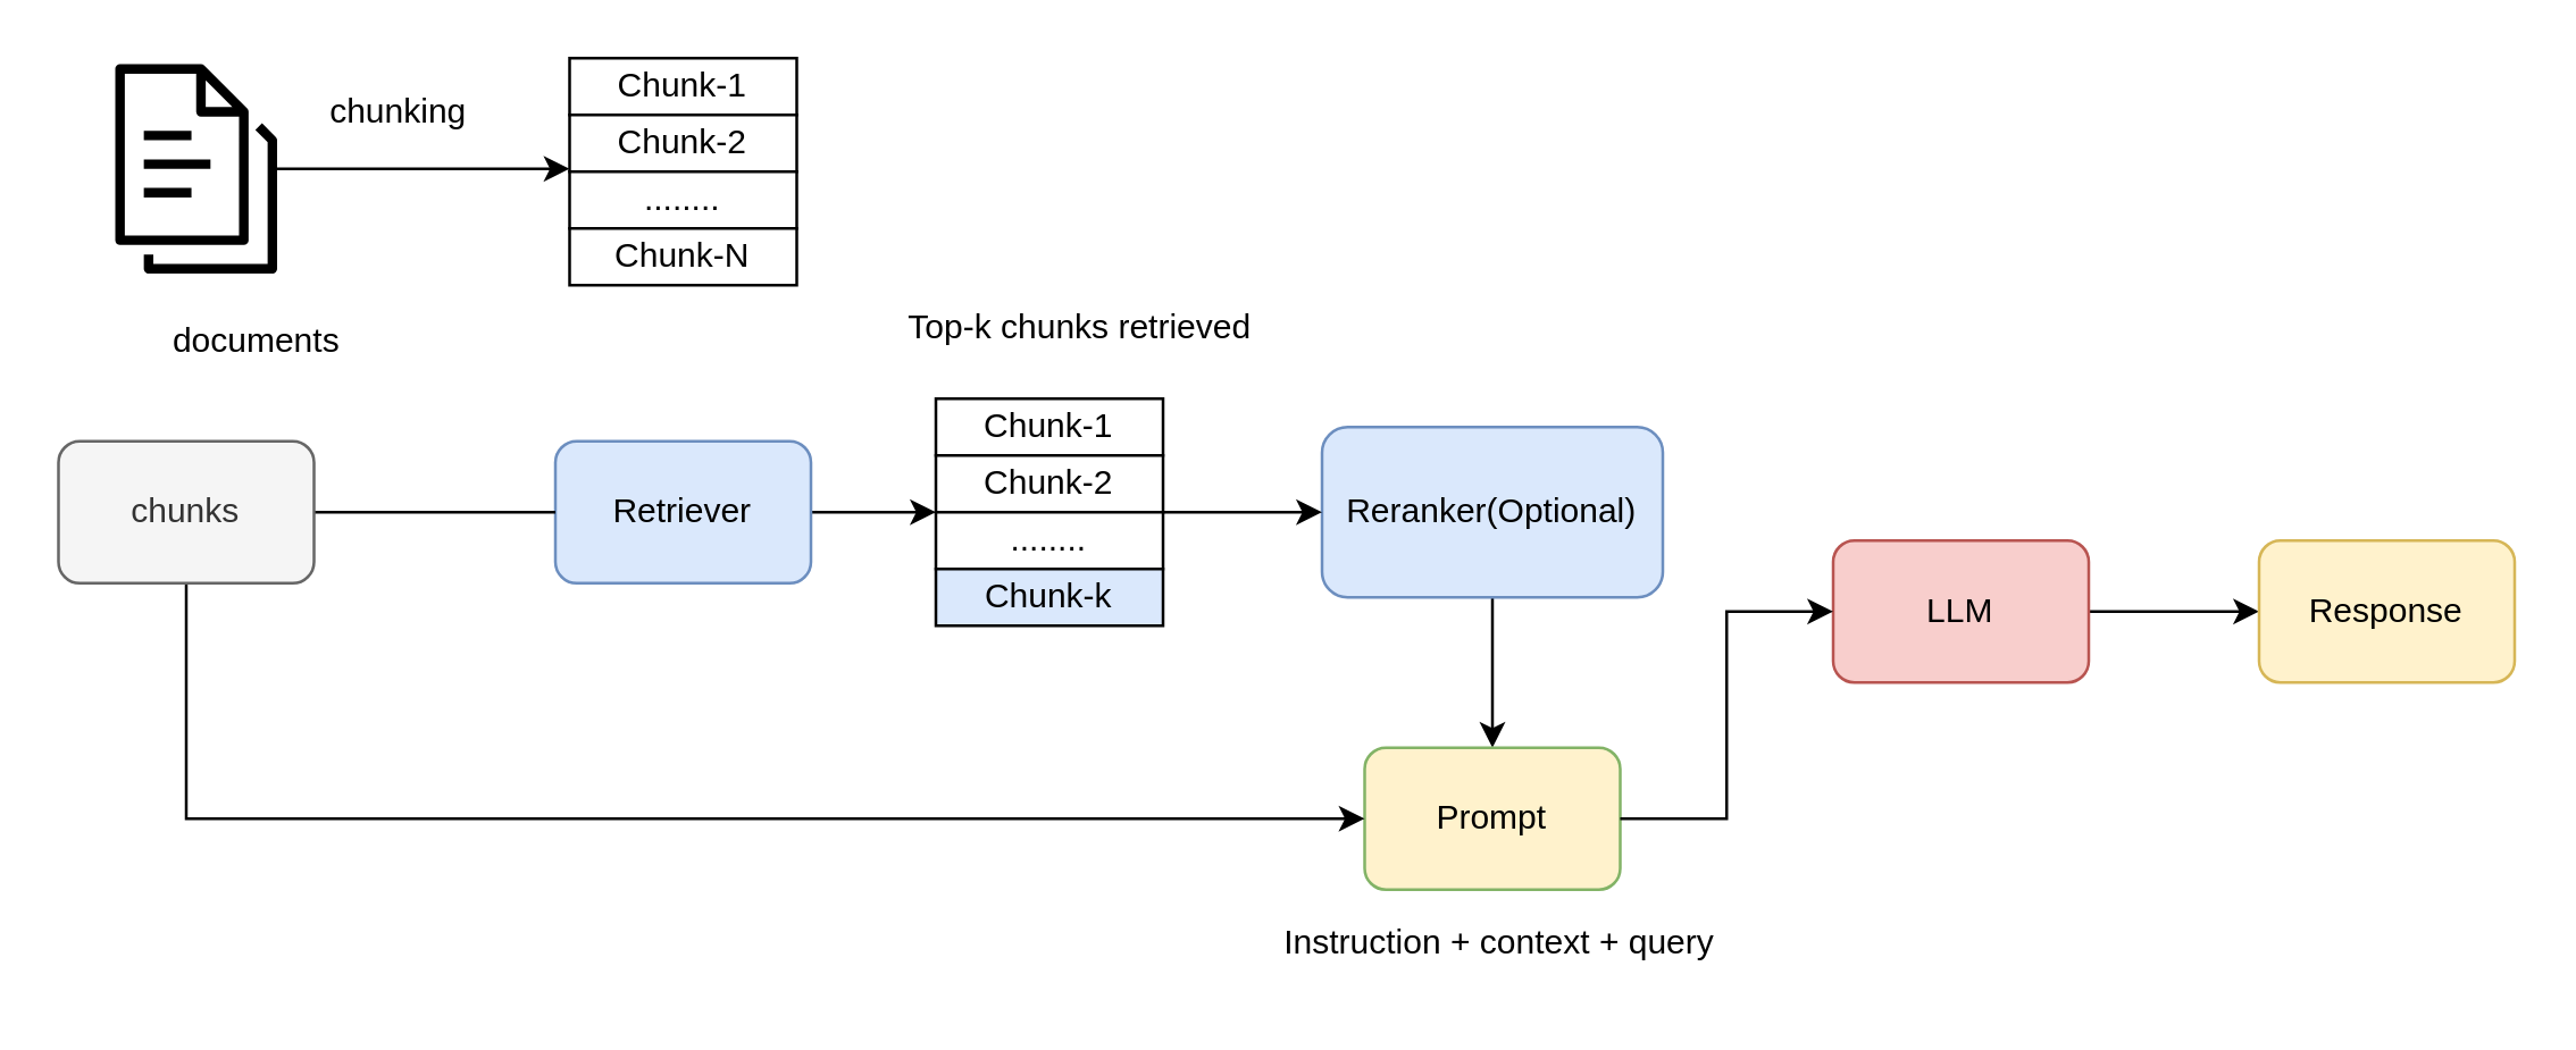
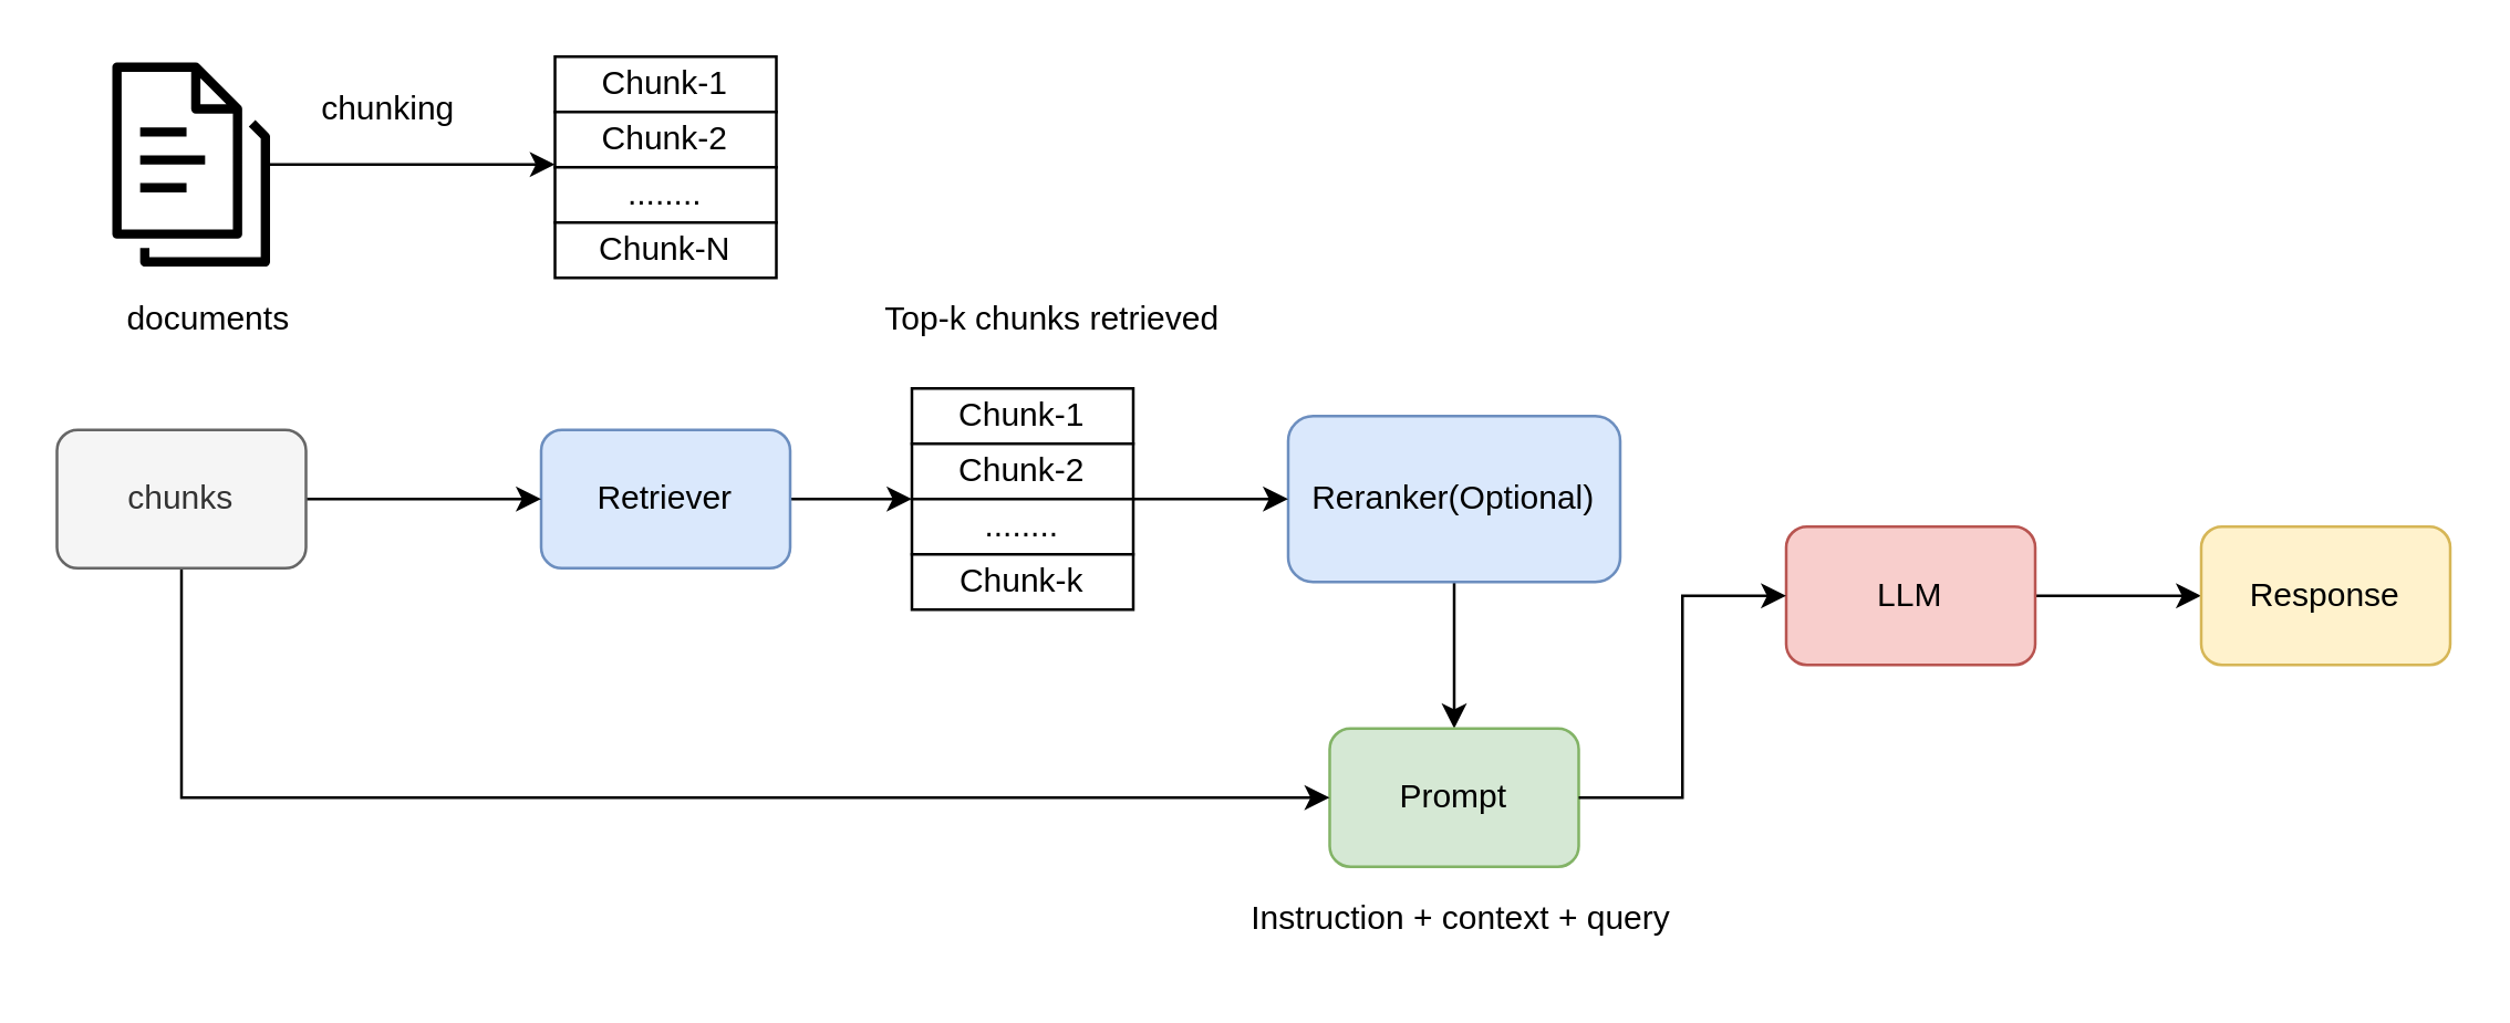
- <mxCell id="18" value="documents" style="text;html=1;whiteSpace=wrap;strokeColor=none;fillColor=none;align=center;verticalAlign=middle;rounded=0;" vertex="1" parent="1"><mxGeometry x="60" y="105" width="60" height="30" as="geometry" /></mxCell>
+ <mxCell id="18" value="documents" style="text;html=1;whiteSpace=wrap;strokeColor=none;fillColor=none;align=center;verticalAlign=middle;rounded=0;" vertex="1" parent="1"><mxGeometry x="45" y="100" width="60" height="30" as="geometry" /></mxCell>
- <mxCell id="27" value="" style="edgeStyle=orthogonalEdgeStyle;rounded=0;orthogonalLoop=1;jettySize=auto;html=1;endArrow=none;" edge="1" parent="1" source="29" target="10"><mxGeometry relative="1" as="geometry" /></mxCell>
+ <mxCell id="27" value="" style="edgeStyle=orthogonalEdgeStyle;rounded=0;orthogonalLoop=1;jettySize=auto;html=1;" edge="1" parent="1" source="29" target="10"><mxGeometry relative="1" as="geometry" /></mxCell>
- <mxCell id="16" value="Chunk-k" style="rounded=0;whiteSpace=wrap;html=1;fillColor=#dae8fc;" vertex="1" parent="11"><mxGeometry y="60" width="80" height="20" as="geometry" /></mxCell>
+ <mxCell id="16" value="Chunk-k" style="rounded=0;whiteSpace=wrap;html=1;" vertex="1" parent="11"><mxGeometry y="60" width="80" height="20" as="geometry" /></mxCell>
- <mxCell id="26" value="Prompt" style="rounded=1;whiteSpace=wrap;html=1;fillColor=#fff2cc;strokeColor=#82b366;" vertex="1" parent="24"><mxGeometry x="30" y="5" width="90" height="50" as="geometry" /></mxCell>
+ <mxCell id="26" value="Prompt" style="rounded=1;whiteSpace=wrap;html=1;fillColor=#d5e8d4;strokeColor=#82b366;" vertex="1" parent="24"><mxGeometry x="30" y="5" width="90" height="50" as="geometry" /></mxCell>
